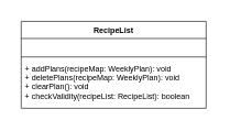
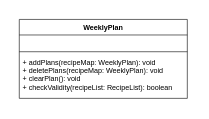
- <mxCell id="3" value="RecipeList" style="swimlane;fontStyle=1;align=center;verticalAlign=top;childLayout=stackLayout;horizontal=1;startSize=26;horizontalStack=0;resizeParent=1;resizeParentMax=0;resizeLast=0;collapsible=1;marginBottom=0;" parent="1" vertex="1"><mxGeometry x="31" y="32" width="281" height="132" as="geometry" /></mxCell>
+ <mxCell id="3" value="WeeklyPlan" style="swimlane;fontStyle=1;align=center;verticalAlign=top;childLayout=stackLayout;horizontal=1;startSize=26;horizontalStack=0;resizeParent=1;resizeParentMax=0;resizeLast=0;collapsible=1;marginBottom=0;" parent="1" vertex="1"><mxGeometry x="31" y="32" width="281" height="132" as="geometry" /></mxCell>
